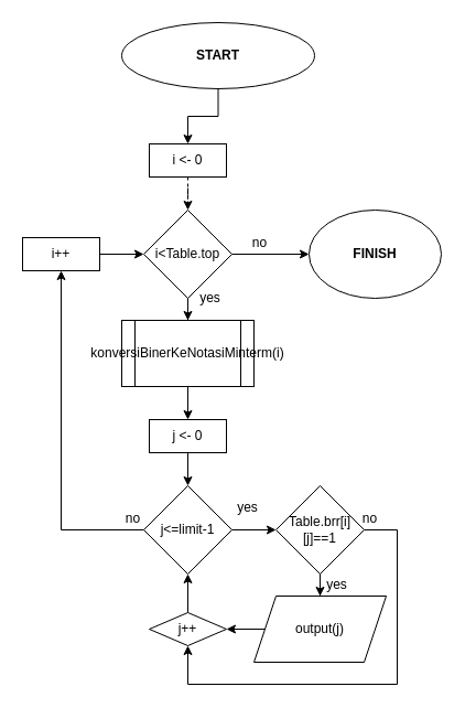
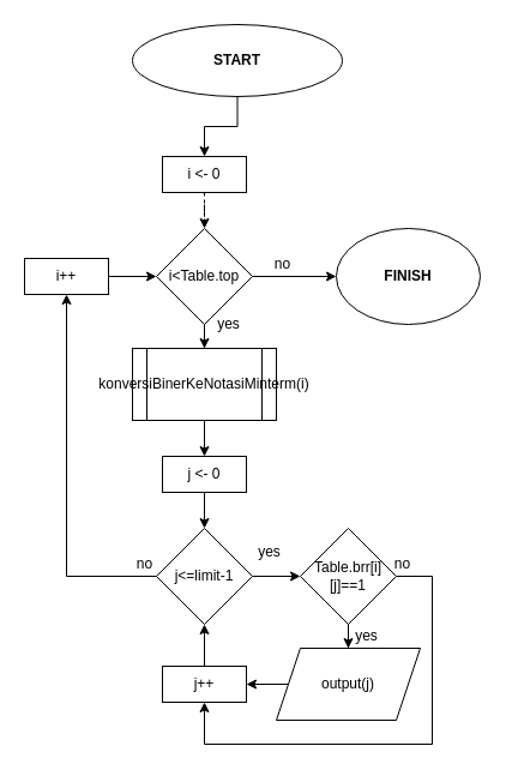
- <mxCell id="23" value="j++" style="rhombus;whiteSpace=wrap;html=1;" parent="1" vertex="1"><mxGeometry x="135" y="555" width="70" height="30" as="geometry" /></mxCell>
+ <mxCell id="23" value="j++" style="rounded=0;whiteSpace=wrap;html=1;" parent="1" vertex="1"><mxGeometry x="135" y="555" width="70" height="30" as="geometry" /></mxCell>
